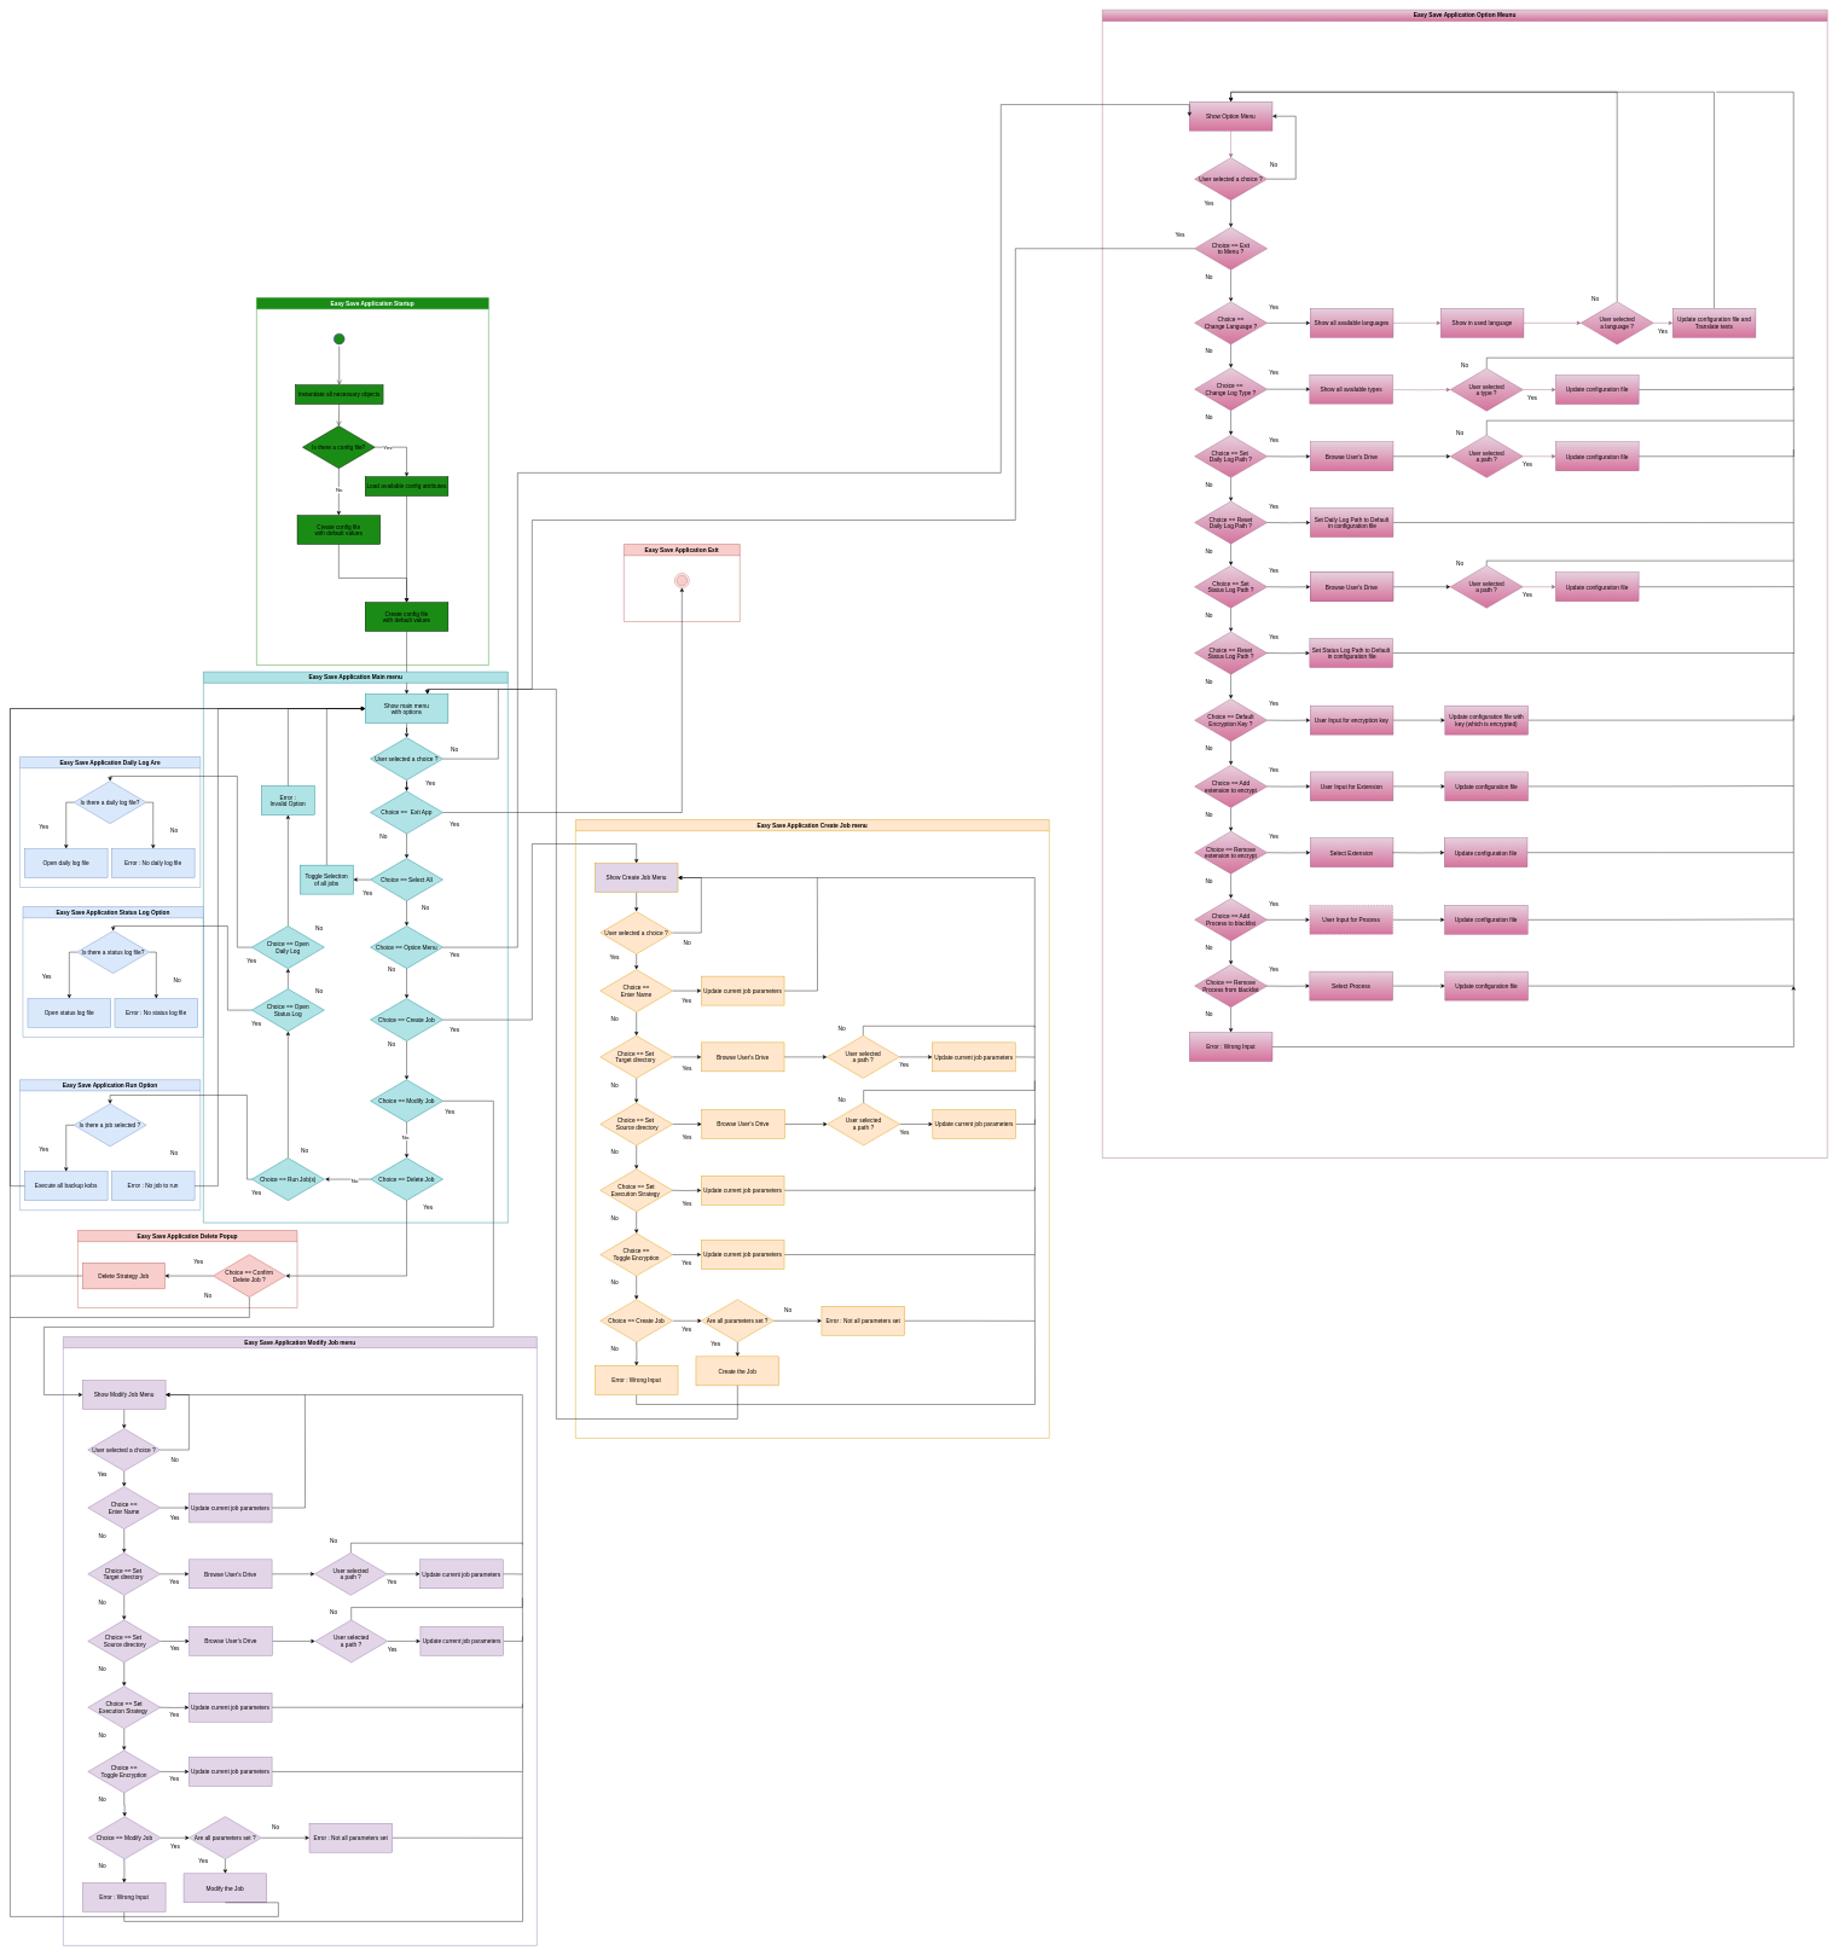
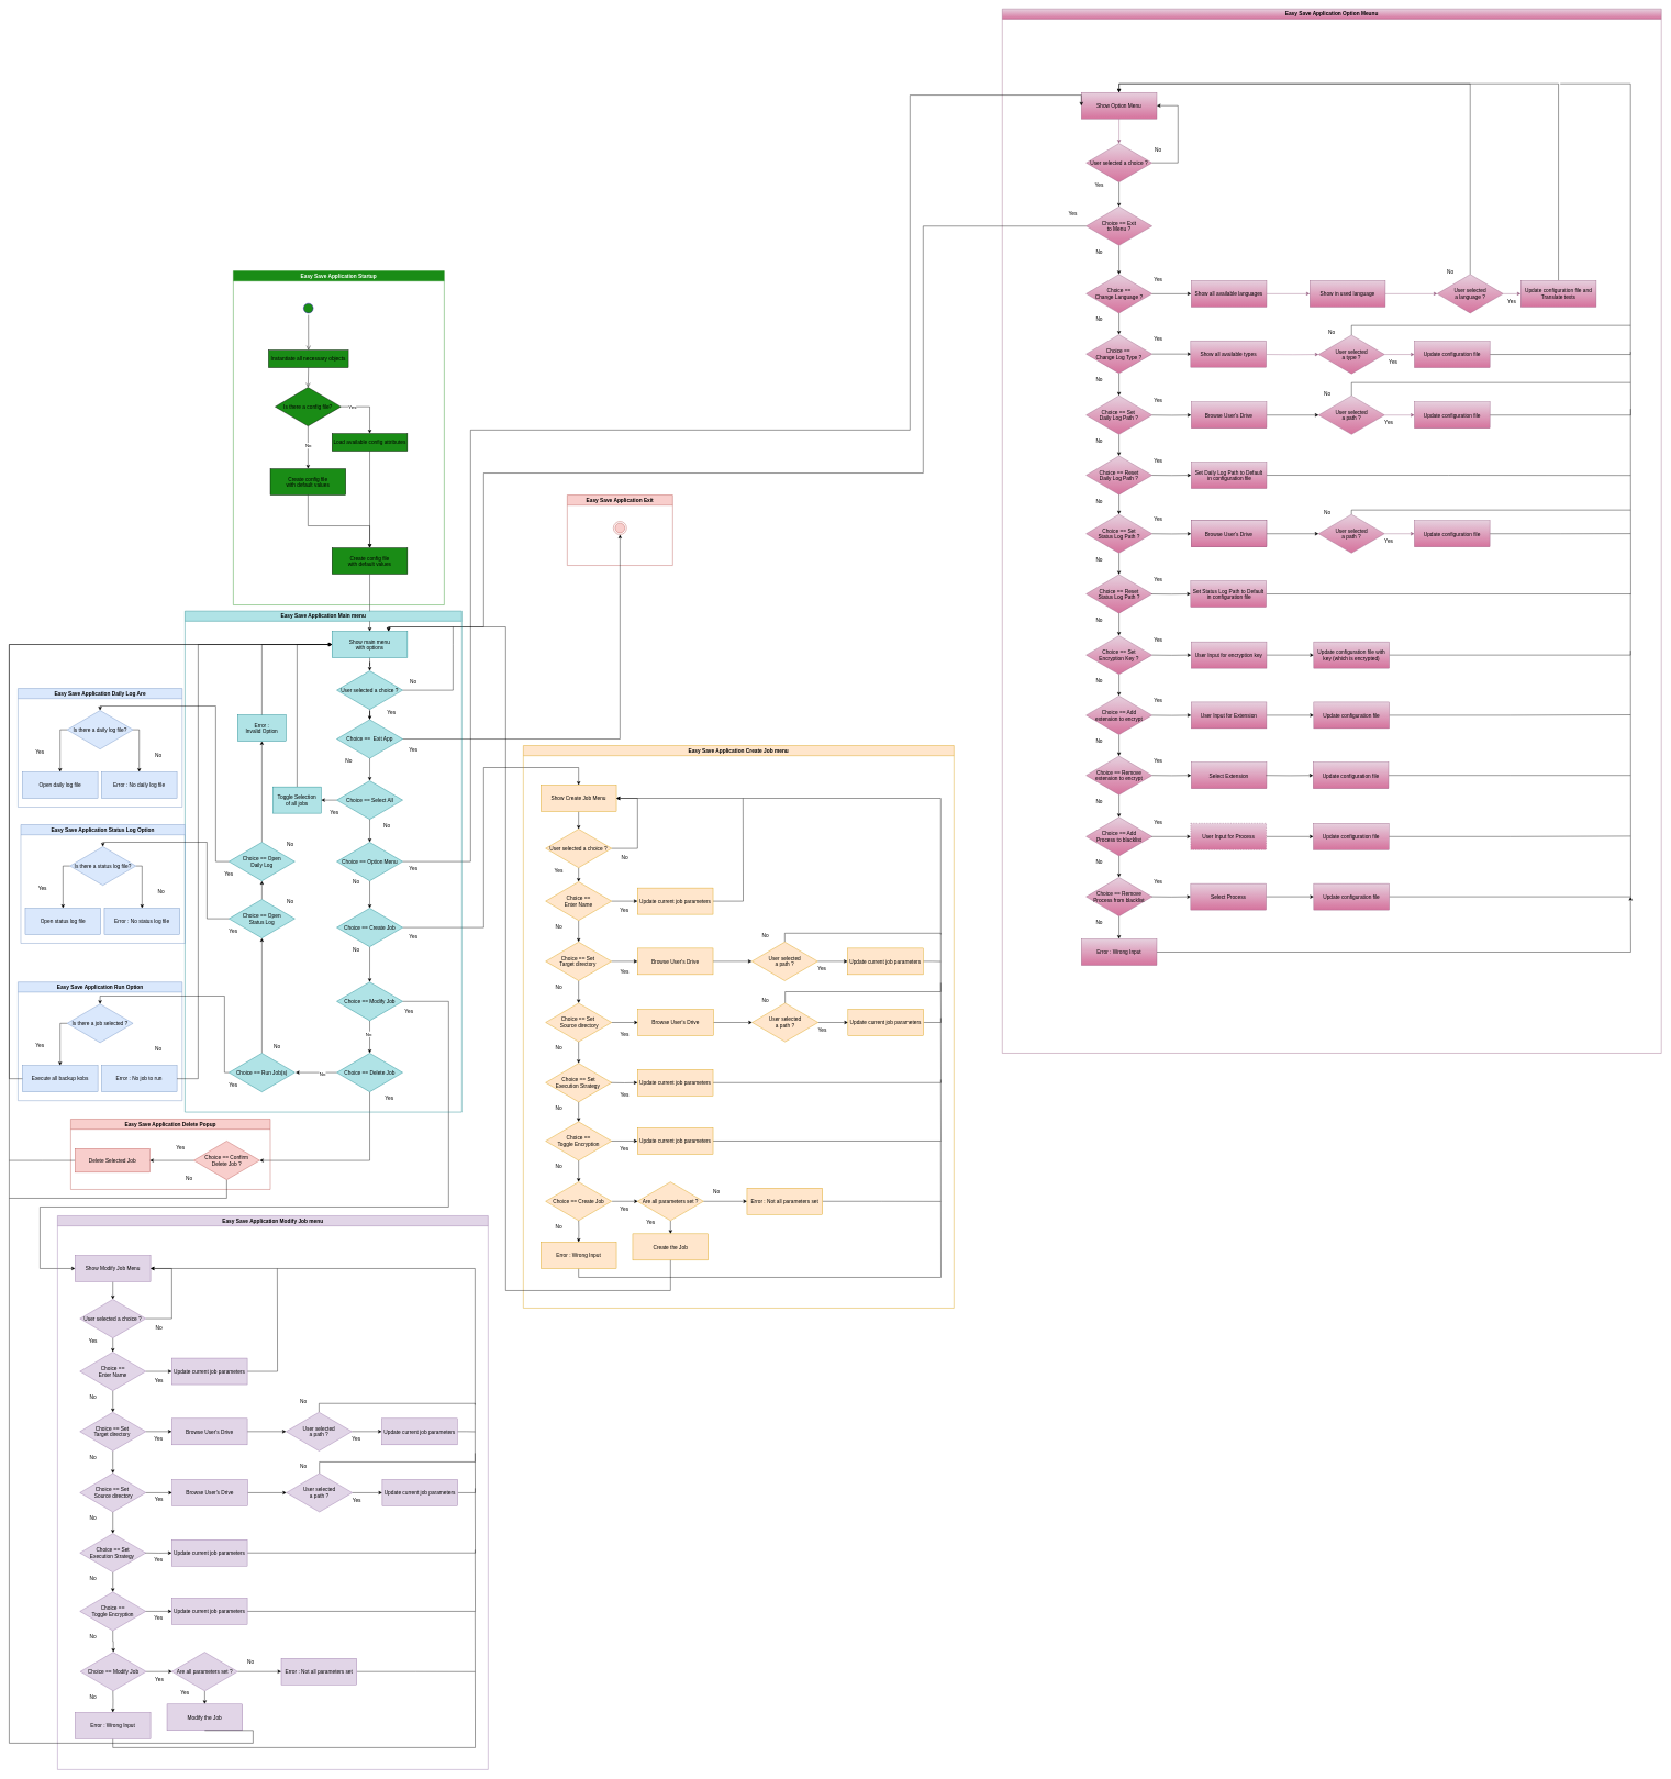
- <mxCell id="40" value="Choice == Default&#10;Encryption Key ?" style="rhombus;fillColor=#e6d0de;strokeColor=#996185;gradientColor=#d5739d;" vertex="1" parent="2"><mxGeometry x="190.89" y="1425.99" width="150" height="88" as="geometry" /></mxCell>
+ <mxCell id="40" value="Choice == Set&#10;Encryption Key ?" style="rhombus;fillColor=#e6d0de;strokeColor=#996185;gradientColor=#d5739d;" vertex="1" parent="2"><mxGeometry x="190.89" y="1425.99" width="150" height="88" as="geometry" /></mxCell>
- <mxCell id="173" value="Show Create Job Menu" style="fillColor=#e1d5e7;strokeColor=#d79b00;" vertex="1" parent="171"><mxGeometry x="40" y="90" width="171.78" height="60" as="geometry" /></mxCell>
+ <mxCell id="173" value="Show Create Job Menu" style="fillColor=#ffe6cc;strokeColor=#d79b00;" vertex="1" parent="171"><mxGeometry x="40" y="90" width="171.78" height="60" as="geometry" /></mxCell>
- <mxCell id="356" value="Delete Strategy Job" style="fillColor=#f8cecc;strokeColor=#b85450;" vertex="1" parent="352"><mxGeometry x="10" y="67" width="170" height="54" as="geometry" /></mxCell>
+ <mxCell id="356" value="Delete Selected Job" style="fillColor=#f8cecc;strokeColor=#b85450;" vertex="1" parent="352"><mxGeometry x="10" y="67" width="170" height="54" as="geometry" /></mxCell>
